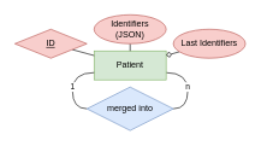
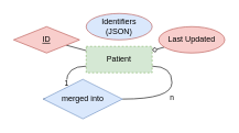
- <mxCell id="7" value="Identifiers&lt;div&gt;(JSON)&lt;/div&gt;" style="ellipse;whiteSpace=wrap;html=1;align=center;fillColor=#f8cecc;strokeColor=#b85450;" parent="1" vertex="1"><mxGeometry x="130" y="20" width="100" height="40" as="geometry" /></mxCell>
+ <mxCell id="7" value="Identifiers&lt;div&gt;(JSON)&lt;/div&gt;" style="ellipse;whiteSpace=wrap;html=1;align=center;fillColor=#dae8fc;strokeColor=#b85450;" parent="1" vertex="1"><mxGeometry x="130" y="20" width="100" height="40" as="geometry" /></mxCell>
- <mxCell id="9" value="Last Identifiers" style="ellipse;whiteSpace=wrap;html=1;align=center;fillColor=#f8cecc;strokeColor=#b85450;" parent="1" vertex="1"><mxGeometry x="240" y="40" width="100" height="40" as="geometry" /></mxCell>
+ <mxCell id="9" value="Last Updated" style="ellipse;whiteSpace=wrap;html=1;align=center;fillColor=#f8cecc;strokeColor=#b85450;" parent="1" vertex="1"><mxGeometry x="240" y="40" width="100" height="40" as="geometry" /></mxCell>
- <mxCell id="6" style="edgeStyle=none;rounded=0;orthogonalLoop=1;jettySize=auto;html=1;endArrow=none;endFill=0;" parent="1" source="7" target="3" edge="1"><mxGeometry relative="1" as="geometry" /></mxCell>
- <mxCell id="3" value="Patient" style="whiteSpace=wrap;html=1;align=center;fillColor=#d5e8d4;strokeColor=#82b366;" parent="1" vertex="1"><mxGeometry x="130" y="70" width="100" height="40" as="geometry" /></mxCell>
+ <mxCell id="3" value="Patient" style="whiteSpace=wrap;html=1;align=center;fillColor=#d5e8d4;strokeColor=#82b366;dashed=1;" parent="1" vertex="1"><mxGeometry x="130" y="70" width="100" height="40" as="geometry" /></mxCell>
- <mxCell id="11" value="merged into" style="shape=rhombus;perimeter=rhombusPerimeter;whiteSpace=wrap;html=1;align=center;fillColor=#dae8fc;strokeColor=#6c8ebf;" parent="1" vertex="1"><mxGeometry x="120" y="120" width="120" height="60" as="geometry" /></mxCell>
+ <mxCell id="11" value="merged into" style="shape=rhombus;perimeter=rhombusPerimeter;whiteSpace=wrap;html=1;align=center;fillColor=#dae8fc;strokeColor=#6c8ebf;" parent="1" vertex="1"><mxGeometry x="65" y="120" width="120" height="60" as="geometry" /></mxCell>
